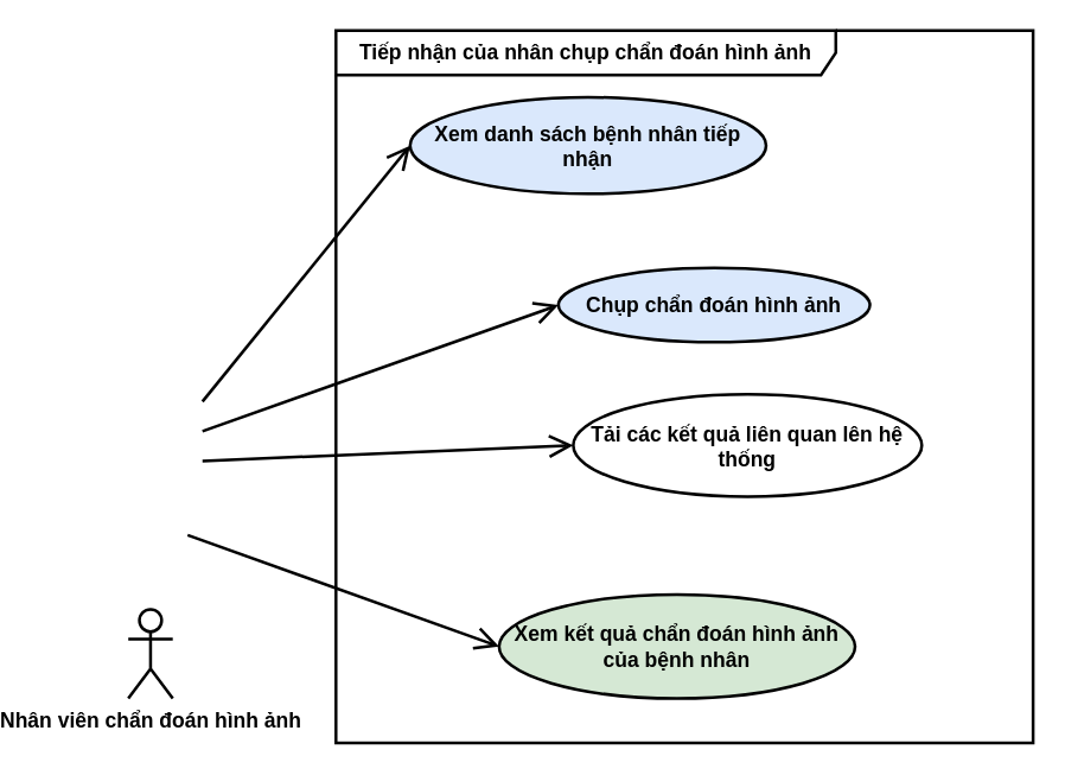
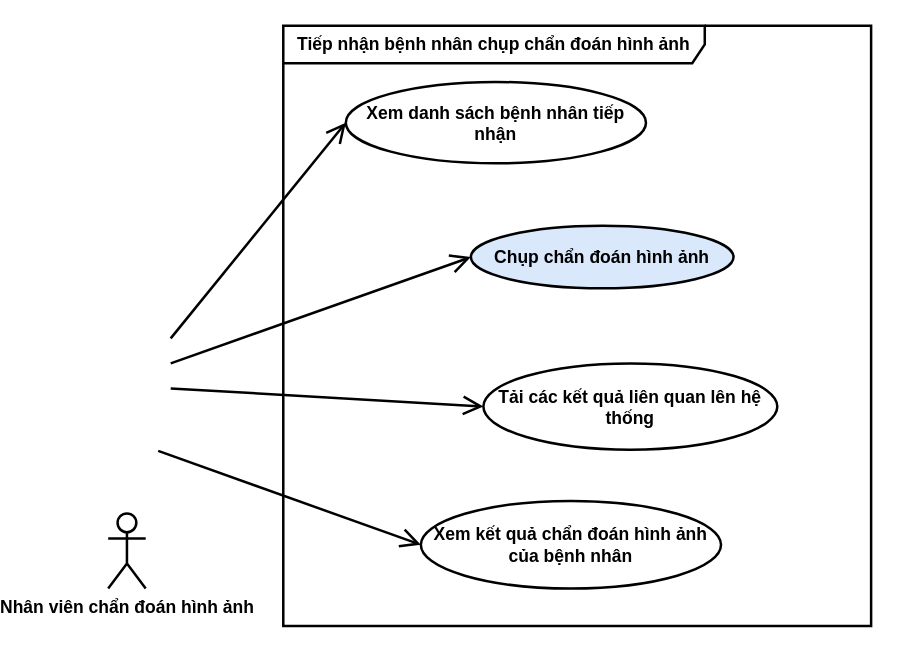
- <mxCell id="2" value="Tiếp nhận của nhân chụp chẩn đoán hình ảnh" style="shape=umlFrame;whiteSpace=wrap;html=1;width=337;height=30;fontSize=14;fontStyle=1;labelBackgroundColor=none;strokeWidth=2;" vertex="1" parent="1"><mxGeometry x="160" y="20" width="470" height="480" as="geometry" /></mxCell>
+ <mxCell id="2" value="Tiếp nhận bệnh nhân chụp chẩn đoán hình ảnh" style="shape=umlFrame;whiteSpace=wrap;html=1;width=337;height=30;fontSize=14;fontStyle=1;labelBackgroundColor=none;strokeWidth=2;" vertex="1" parent="1"><mxGeometry x="160" y="20" width="470" height="480" as="geometry" /></mxCell>
- <mxCell id="4" value="Xem danh sách bệnh nhân tiếp nhận" style="ellipse;whiteSpace=wrap;html=1;fontSize=14;fontStyle=1;labelBackgroundColor=none;strokeWidth=2;fillColor=#dae8fc;" vertex="1" parent="1"><mxGeometry x="210" y="65" width="240" height="65" as="geometry" /></mxCell>
+ <mxCell id="4" value="Xem danh sách bệnh nhân tiếp nhận" style="ellipse;whiteSpace=wrap;html=1;fontSize=14;fontStyle=1;labelBackgroundColor=none;strokeWidth=2;" vertex="1" parent="1"><mxGeometry x="210" y="65" width="240" height="65" as="geometry" /></mxCell>
- <mxCell id="7" value="Tải các kết quả liên quan lên hệ thống" style="ellipse;whiteSpace=wrap;html=1;fontSize=14;fontStyle=1;labelBackgroundColor=none;strokeWidth=2;" vertex="1" parent="1"><mxGeometry x="320" y="265" width="235" height="69" as="geometry" /></mxCell>
+ <mxCell id="7" value="Tải các kết quả liên quan lên hệ thống" style="ellipse;whiteSpace=wrap;html=1;fontSize=14;fontStyle=1;labelBackgroundColor=none;strokeWidth=2;" vertex="1" parent="1"><mxGeometry x="320" y="290" width="235" height="69" as="geometry" /></mxCell>
- <mxCell id="5" value="Xem kết quả chẩn đoán hình ảnh của bệnh nhân" style="ellipse;whiteSpace=wrap;html=1;fontSize=14;fontStyle=1;labelBackgroundColor=none;strokeWidth=2;fillColor=#d5e8d4;" vertex="1" parent="1"><mxGeometry x="270" y="400" width="240" height="70" as="geometry" /></mxCell>
+ <mxCell id="5" value="Xem kết quả chẩn đoán hình ảnh của bệnh nhân" style="ellipse;whiteSpace=wrap;html=1;fontSize=14;fontStyle=1;labelBackgroundColor=none;strokeWidth=2;" vertex="1" parent="1"><mxGeometry x="270" y="400" width="240" height="70" as="geometry" /></mxCell>
